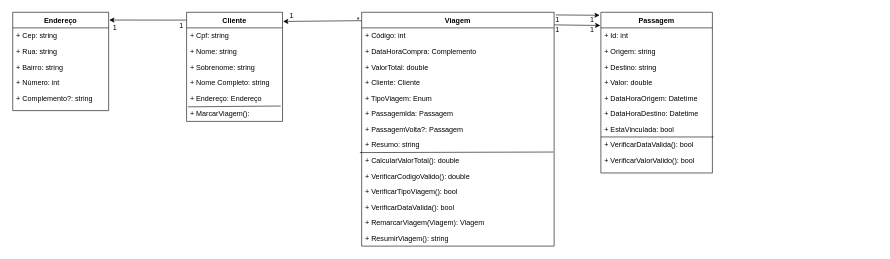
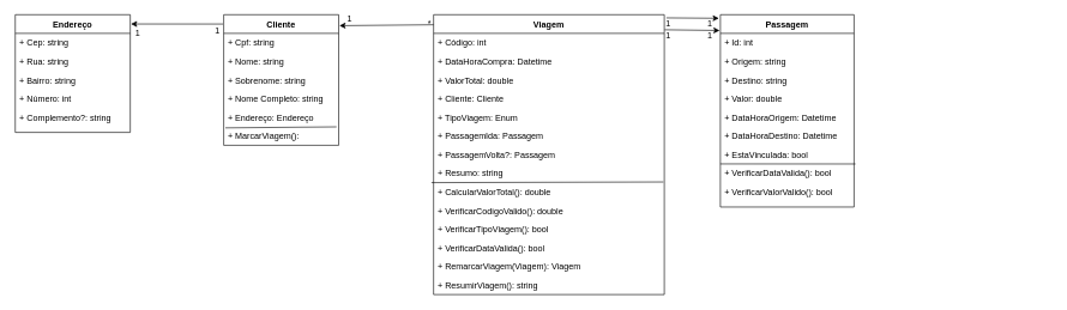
- <mxCell id="4" value="+ DataHoraCompra: Complemento" style="text;align=left;verticalAlign=top;spacingLeft=4;spacingRight=4;overflow=hidden;rotatable=0;points=[[0,0.5],[1,0.5]];portConstraint=eastwest;rounded=0;shadow=0;html=0;" parent="2" vertex="1"><mxGeometry y="52" width="321" height="26" as="geometry" /></mxCell>
+ <mxCell id="4" value="+ DataHoraCompra: Datetime" style="text;align=left;verticalAlign=top;spacingLeft=4;spacingRight=4;overflow=hidden;rotatable=0;points=[[0,0.5],[1,0.5]];portConstraint=eastwest;rounded=0;shadow=0;html=0;" parent="2" vertex="1"><mxGeometry y="52" width="321" height="26" as="geometry" /></mxCell>
